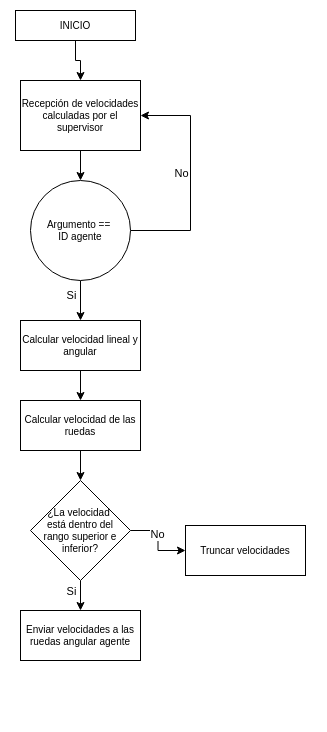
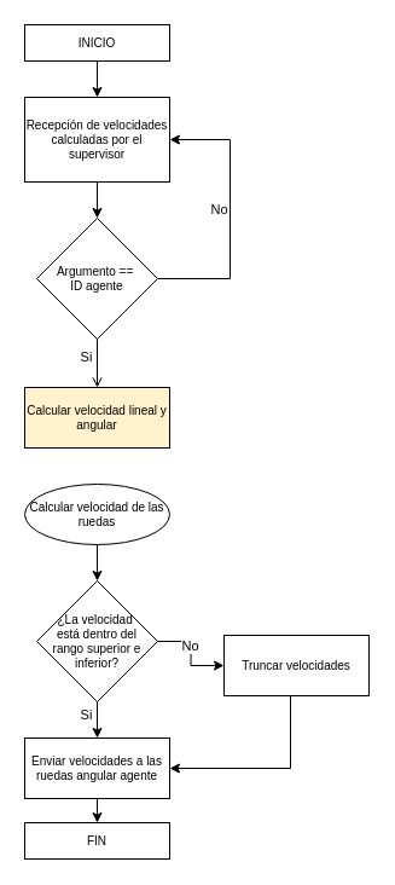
- <mxCell id="3" value="INICIO" style="rounded=0;whiteSpace=wrap;html=1;fontSize=10;" parent="1" vertex="1"><mxGeometry x="15" y="10" width="120" height="30" as="geometry" /></mxCell>
+ <mxCell id="3" value="INICIO" style="rounded=0;whiteSpace=wrap;html=1;fontSize=10;" parent="1" vertex="1"><mxGeometry x="20" y="20" width="120" height="30" as="geometry" /></mxCell>
- <mxCell id="8" value="Argumento ==&amp;nbsp;&lt;div style=&quot;font-size: 10px;&quot;&gt;ID agente&lt;/div&gt;" style="ellipse;whiteSpace=wrap;html=1;fontSize=10;" parent="1" vertex="1"><mxGeometry x="30" y="180" width="100" height="100" as="geometry" /></mxCell>
+ <mxCell id="8" value="Argumento ==&amp;nbsp;&lt;div style=&quot;font-size: 10px;&quot;&gt;ID agente&lt;/div&gt;" style="rhombus;whiteSpace=wrap;html=1;fontSize=10;" parent="1" vertex="1"><mxGeometry x="30" y="180" width="100" height="100" as="geometry" /></mxCell>
- <mxCell id="4" style="edgeStyle=orthogonalEdgeStyle;rounded=0;orthogonalLoop=1;jettySize=auto;html=1;exitX=0.5;exitY=1;exitDx=0;exitDy=0;entryX=0.5;entryY=0;entryDx=0;entryDy=0;" parent="1" source="8" target="12" edge="1"><mxGeometry relative="1" as="geometry" /></mxCell>
+ <mxCell id="4" style="edgeStyle=orthogonalEdgeStyle;rounded=0;orthogonalLoop=1;jettySize=auto;html=1;exitX=0.5;exitY=1;exitDx=0;exitDy=0;entryX=0.5;entryY=0;entryDx=0;entryDy=0;endArrow=open;" parent="1" source="8" target="12" edge="1"><mxGeometry relative="1" as="geometry" /></mxCell>
- <mxCell id="12" value="Calcular velocidad lineal y angular" style="rounded=0;whiteSpace=wrap;html=1;fontSize=10;" parent="1" vertex="1"><mxGeometry x="20" y="320" width="120" height="50" as="geometry" /></mxCell>
+ <mxCell id="12" value="Calcular velocidad lineal y angular" style="rounded=0;whiteSpace=wrap;html=1;fontSize=10;fillColor=#fff2cc;" parent="1" vertex="1"><mxGeometry x="20" y="320" width="120" height="50" as="geometry" /></mxCell>
- <mxCell id="11" style="edgeStyle=orthogonalEdgeStyle;rounded=0;orthogonalLoop=1;jettySize=auto;html=1;exitX=0.5;exitY=1;exitDx=0;exitDy=0;entryX=0.5;entryY=0;entryDx=0;entryDy=0;" parent="1" source="12" target="14" edge="1"><mxGeometry relative="1" as="geometry" /></mxCell>
- <mxCell id="14" value="Calcular velocidad de las ruedas" style="rounded=0;whiteSpace=wrap;html=1;fontSize=10;" parent="1" vertex="1"><mxGeometry x="20" y="400" width="120" height="50" as="geometry" /></mxCell>
+ <mxCell id="14" value="Calcular velocidad de las ruedas" style="ellipse;whiteSpace=wrap;html=1;fontSize=10;" parent="1" vertex="1"><mxGeometry x="20" y="400" width="120" height="50" as="geometry" /></mxCell>
+ <mxCell id="22" style="edgeStyle=orthogonalEdgeStyle;rounded=0;orthogonalLoop=1;jettySize=auto;html=1;entryX=1;entryY=0.5;entryDx=0;entryDy=0;" parent="1" source="23" target="16" edge="1"><mxGeometry relative="1" as="geometry"><Array as="points"><mxPoint x="240" y="635" /></Array></mxGeometry></mxCell>
+ <mxCell id="15" style="edgeStyle=orthogonalEdgeStyle;rounded=0;orthogonalLoop=1;jettySize=auto;html=1;exitX=0.5;exitY=1;exitDx=0;exitDy=0;entryX=0.5;entryY=0;entryDx=0;entryDy=0;" edge="1" parent="1" source="16" target="24"><mxGeometry relative="1" as="geometry" /></mxCell>
+ <mxCell id="24" value="FIN" style="rounded=0;whiteSpace=wrap;html=1;fontSize=10;" parent="1" vertex="1"><mxGeometry x="20" y="680" width="120" height="30" as="geometry" /></mxCell>
